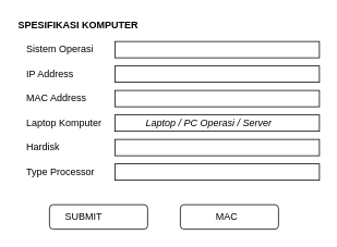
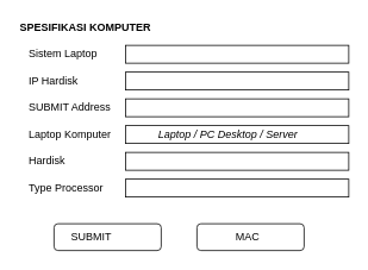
- <mxCell id="3" value="Sistem Operasi" style="text;html=1;strokeColor=none;fillColor=none;align=left;verticalAlign=middle;whiteSpace=wrap;rounded=0;" vertex="1" parent="1"><mxGeometry x="30" y="50" width="140" height="20" as="geometry" /></mxCell>
+ <mxCell id="3" value="Sistem Laptop" style="text;html=1;strokeColor=none;fillColor=none;align=left;verticalAlign=middle;whiteSpace=wrap;rounded=0;" vertex="1" parent="1"><mxGeometry x="30" y="50" width="140" height="20" as="geometry" /></mxCell>
- <mxCell id="6" value="IP Address" style="text;html=1;strokeColor=none;fillColor=none;align=left;verticalAlign=middle;whiteSpace=wrap;rounded=0;" vertex="1" parent="1"><mxGeometry x="30" y="80" width="140" height="20" as="geometry" /></mxCell>
+ <mxCell id="6" value="IP Hardisk" style="text;html=1;strokeColor=none;fillColor=none;align=left;verticalAlign=middle;whiteSpace=wrap;rounded=0;" vertex="1" parent="1"><mxGeometry x="30" y="80" width="140" height="20" as="geometry" /></mxCell>
- <mxCell id="7" value="MAC Address" style="text;html=1;strokeColor=none;fillColor=none;align=left;verticalAlign=middle;whiteSpace=wrap;rounded=0;" vertex="1" parent="1"><mxGeometry x="30" y="110" width="140" height="20" as="geometry" /></mxCell>
+ <mxCell id="7" value="SUBMIT Address" style="text;html=1;strokeColor=none;fillColor=none;align=left;verticalAlign=middle;whiteSpace=wrap;rounded=0;" vertex="1" parent="1"><mxGeometry x="30" y="110" width="140" height="20" as="geometry" /></mxCell>
- <mxCell id="19" value="Laptop / PC Operasi / Server" style="text;html=1;strokeColor=none;fillColor=none;align=center;verticalAlign=middle;whiteSpace=wrap;rounded=0;fontStyle=2" vertex="1" parent="1"><mxGeometry x="150" y="140" width="210" height="20" as="geometry" /></mxCell>
+ <mxCell id="19" value="Laptop / PC Desktop / Server" style="text;html=1;strokeColor=none;fillColor=none;align=center;verticalAlign=middle;whiteSpace=wrap;rounded=0;fontStyle=2" vertex="1" parent="1"><mxGeometry x="150" y="140" width="210" height="20" as="geometry" /></mxCell>
